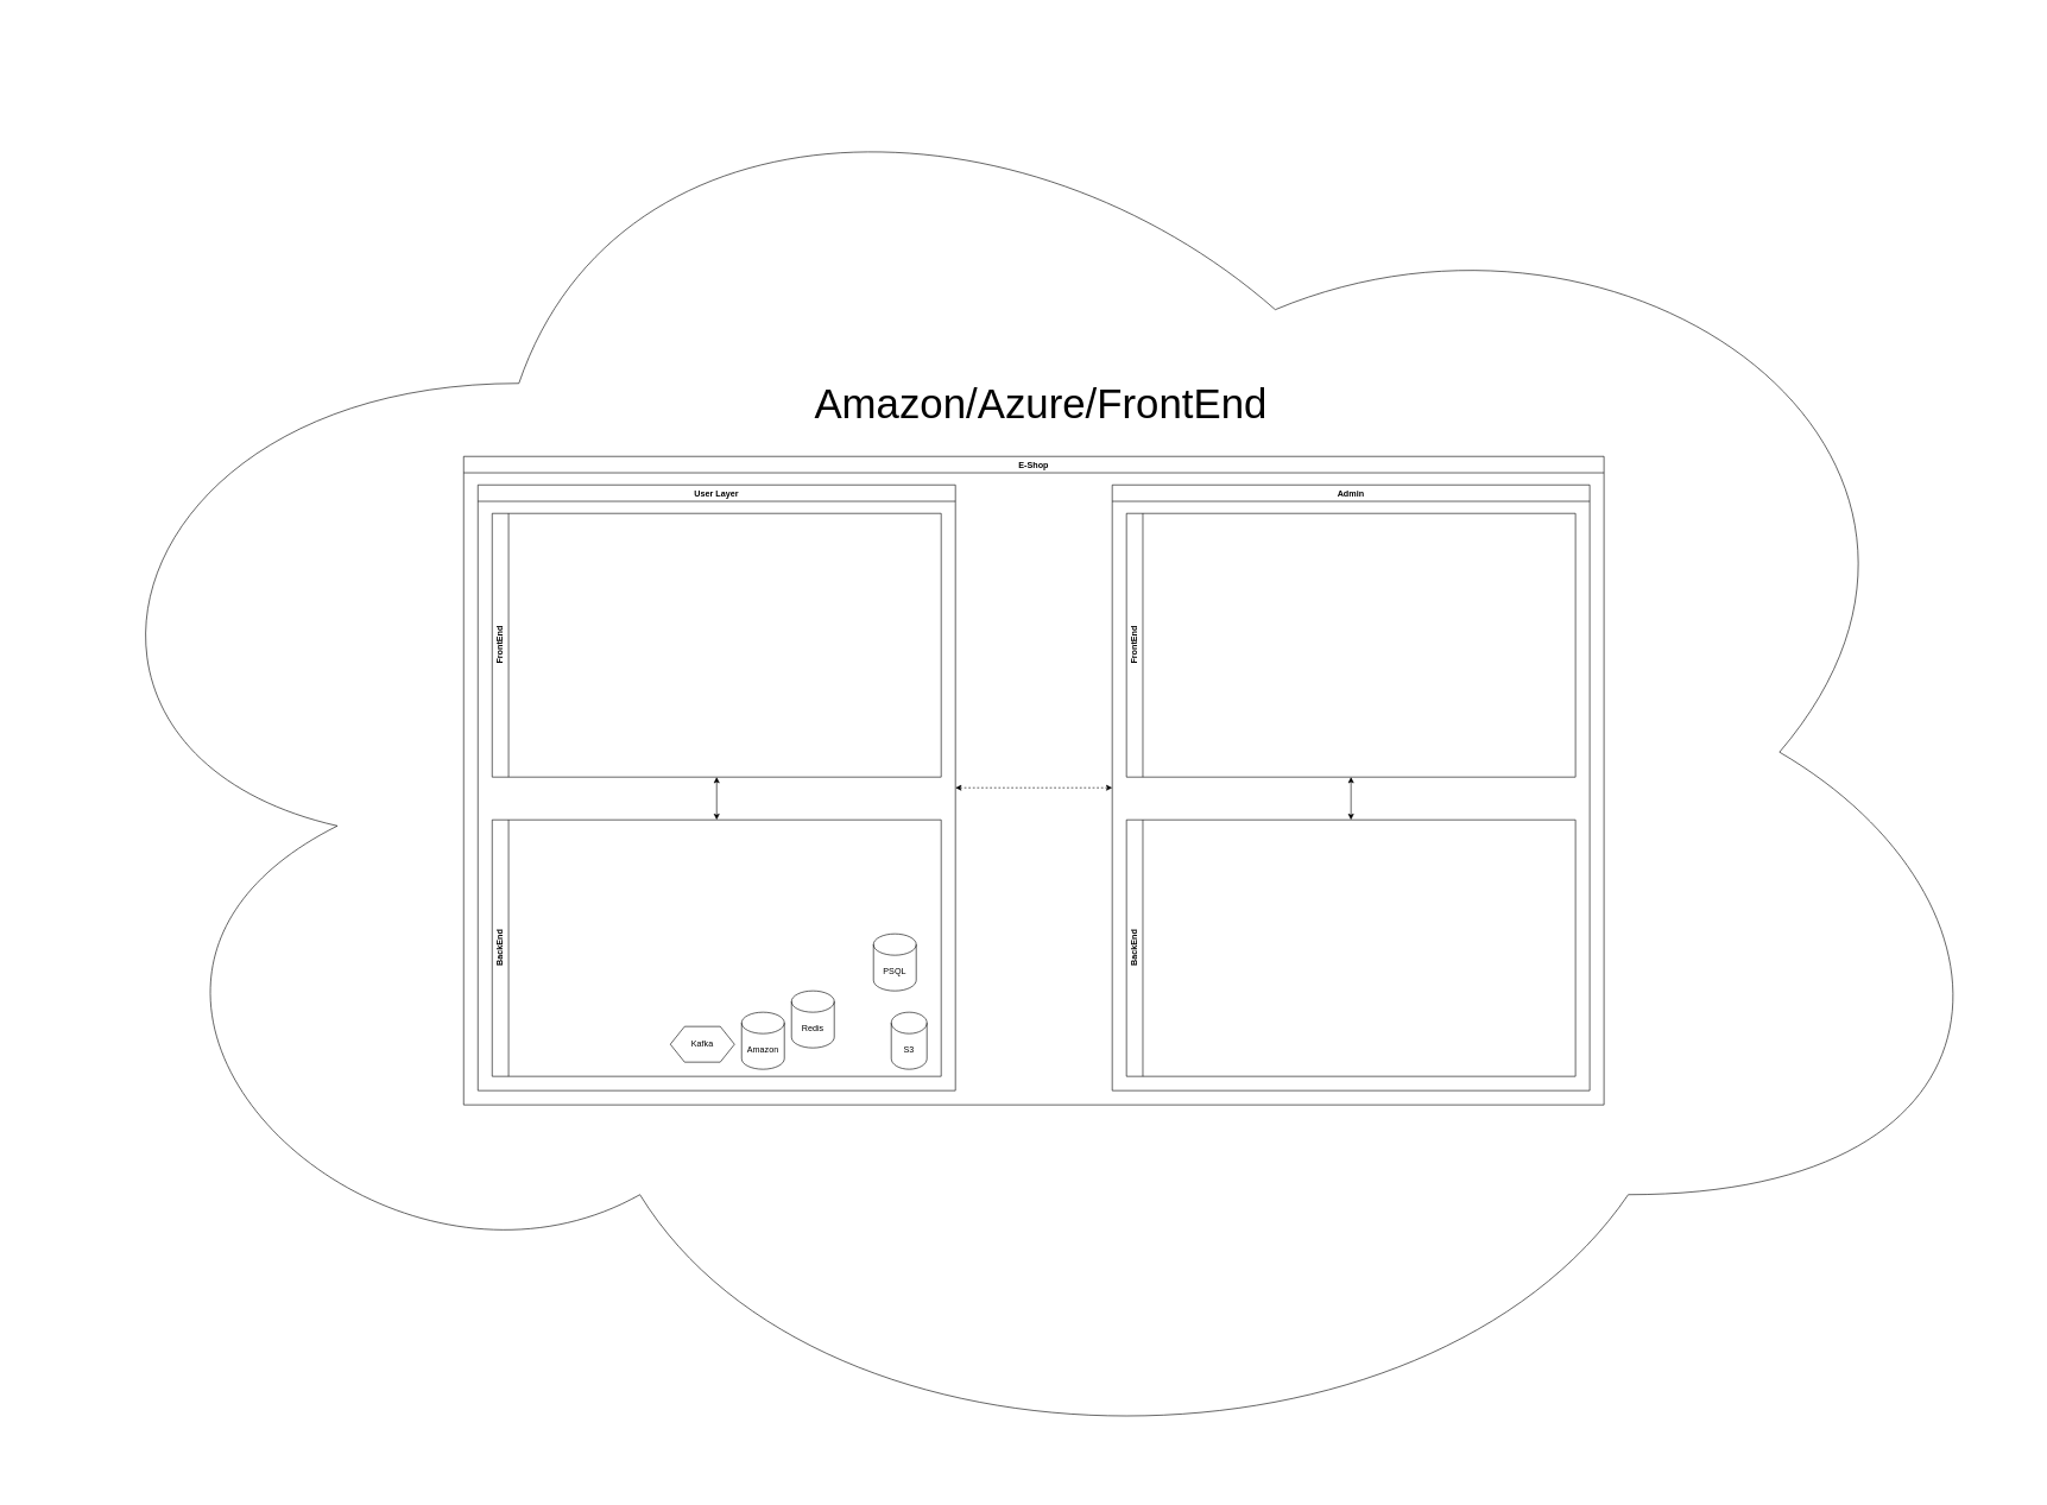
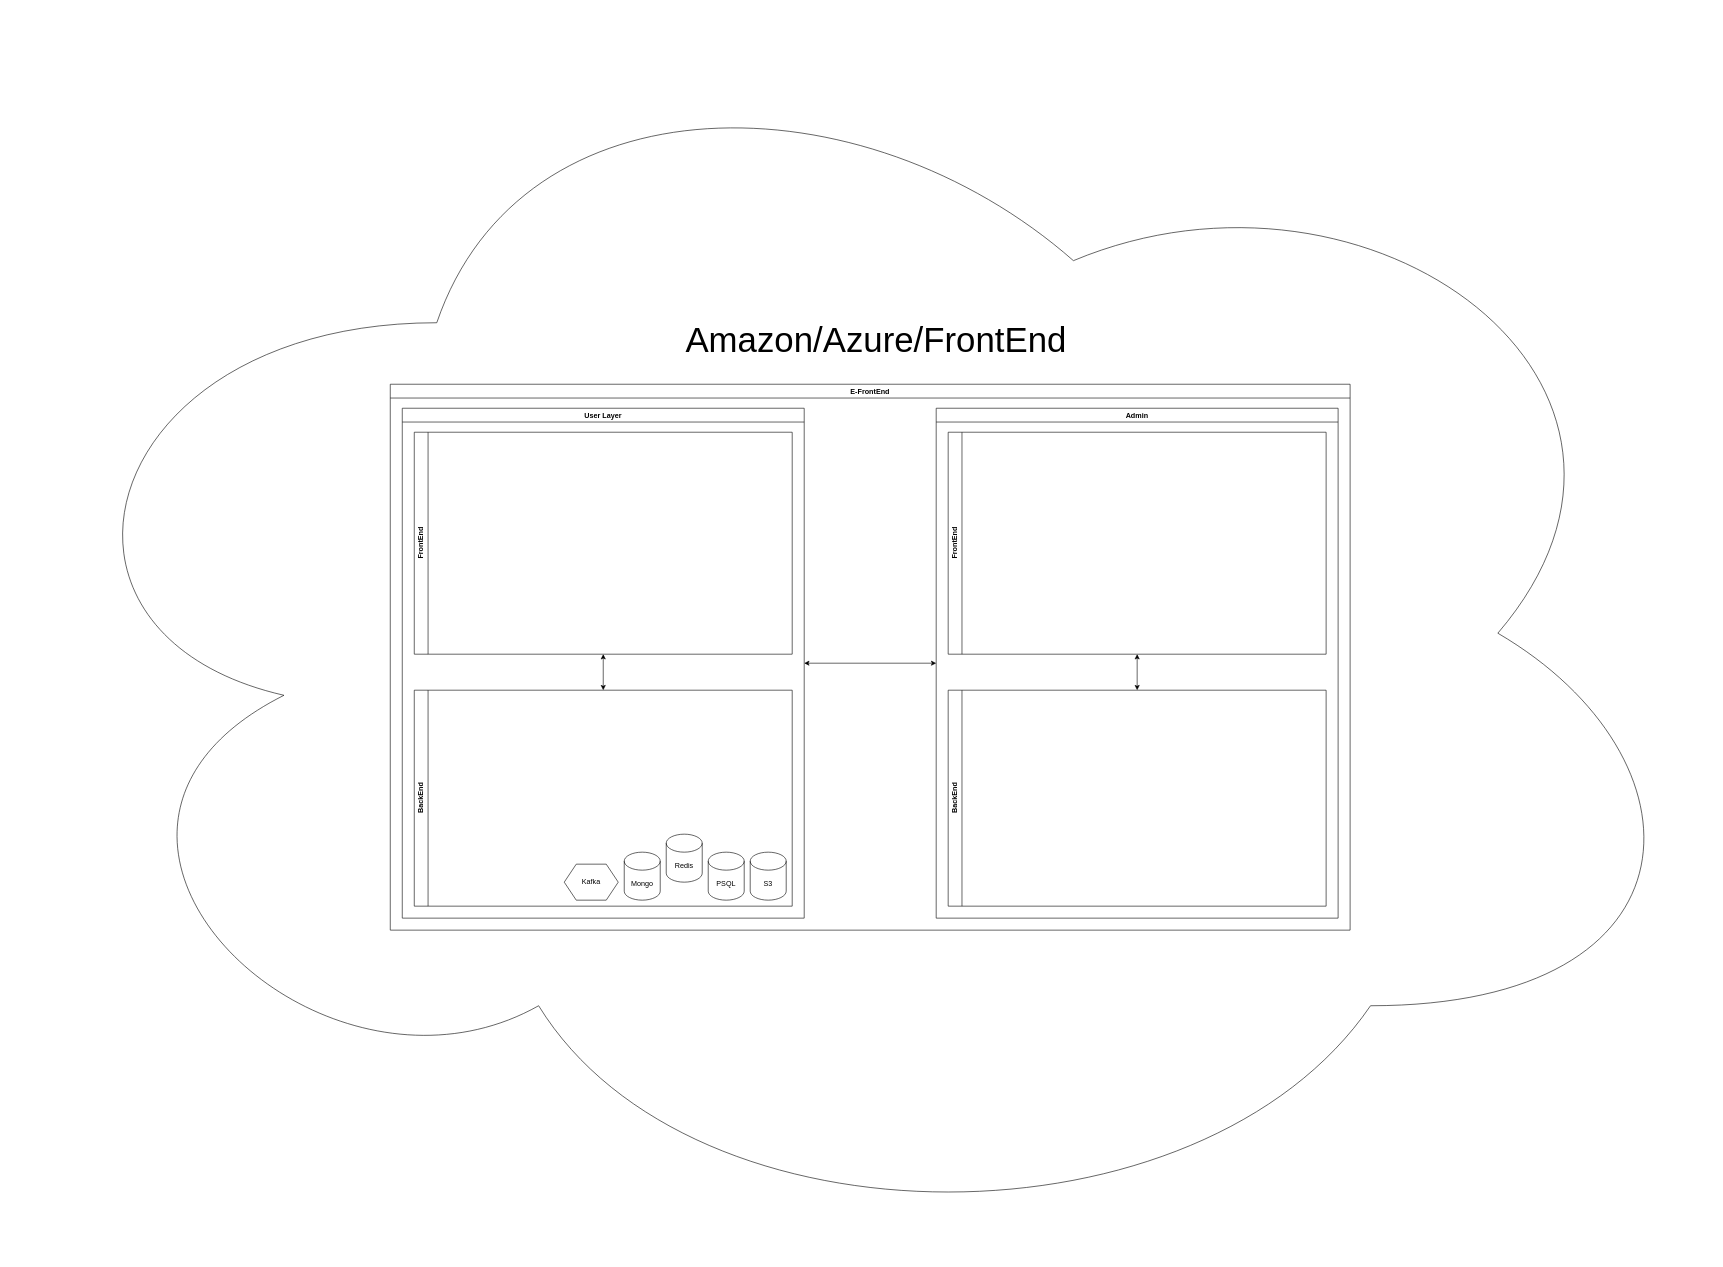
- <mxCell id="3" value="E-Shop" style="swimlane;whiteSpace=wrap;html=1;" vertex="1" parent="1"><mxGeometry x="650" y="640" width="1600" height="910" as="geometry" /></mxCell>
+ <mxCell id="3" value="E-FrontEnd" style="swimlane;whiteSpace=wrap;html=1;" vertex="1" parent="1"><mxGeometry x="650" y="640" width="1600" height="910" as="geometry" /></mxCell>
- <mxCell id="17" value="" style="endArrow=classic;startArrow=classic;html=1;rounded=0;exitX=1;exitY=0.5;exitDx=0;exitDy=0;entryX=0;entryY=0.5;entryDx=0;entryDy=0;dashed=1;" edge="1" parent="3" source="4" target="13"><mxGeometry width="50" height="50" relative="1" as="geometry"><mxPoint x="800" y="450" as="sourcePoint" /><mxPoint x="850" y="400" as="targetPoint" /></mxGeometry></mxCell>
+ <mxCell id="17" value="" style="endArrow=classic;startArrow=classic;html=1;rounded=0;exitX=1;exitY=0.5;exitDx=0;exitDy=0;entryX=0;entryY=0.5;entryDx=0;entryDy=0;" edge="1" parent="3" source="4" target="13"><mxGeometry width="50" height="50" relative="1" as="geometry"><mxPoint x="800" y="450" as="sourcePoint" /><mxPoint x="850" y="400" as="targetPoint" /></mxGeometry></mxCell>
- <mxCell id="8" value="PSQL" style="shape=cylinder3;whiteSpace=wrap;html=1;boundedLbl=1;backgroundOutline=1;size=15;" vertex="1" parent="6"><mxGeometry x="535" y="160" width="60" height="80" as="geometry" /></mxCell>
+ <mxCell id="8" value="PSQL" style="shape=cylinder3;whiteSpace=wrap;html=1;boundedLbl=1;backgroundOutline=1;size=15;" vertex="1" parent="6"><mxGeometry x="490" y="270" width="60" height="80" as="geometry" /></mxCell>
- <mxCell id="7" value="S3" style="shape=cylinder3;whiteSpace=wrap;html=1;boundedLbl=1;backgroundOutline=1;size=15;" vertex="1" parent="6"><mxGeometry x="560" y="270" width="50" height="80" as="geometry" /></mxCell>
+ <mxCell id="7" value="S3" style="shape=cylinder3;whiteSpace=wrap;html=1;boundedLbl=1;backgroundOutline=1;size=15;" vertex="1" parent="6"><mxGeometry x="560" y="270" width="60" height="80" as="geometry" /></mxCell>
- <mxCell id="10" value="Kafka" style="shape=hexagon;perimeter=hexagonPerimeter2;whiteSpace=wrap;html=1;fixedSize=1;" vertex="1" parent="6"><mxGeometry x="250" y="290" width="90" height="50" as="geometry" /></mxCell>
+ <mxCell id="10" value="Kafka" style="shape=hexagon;perimeter=hexagonPerimeter2;whiteSpace=wrap;html=1;fixedSize=1;" vertex="1" parent="6"><mxGeometry x="250" y="290" width="90" height="60" as="geometry" /></mxCell>
- <mxCell id="11" value="Amazon" style="shape=cylinder3;whiteSpace=wrap;html=1;boundedLbl=1;backgroundOutline=1;size=15;" vertex="1" parent="6"><mxGeometry x="350" y="270" width="60" height="80" as="geometry" /></mxCell>
+ <mxCell id="11" value="Mongo" style="shape=cylinder3;whiteSpace=wrap;html=1;boundedLbl=1;backgroundOutline=1;size=15;" vertex="1" parent="6"><mxGeometry x="350" y="270" width="60" height="80" as="geometry" /></mxCell>
